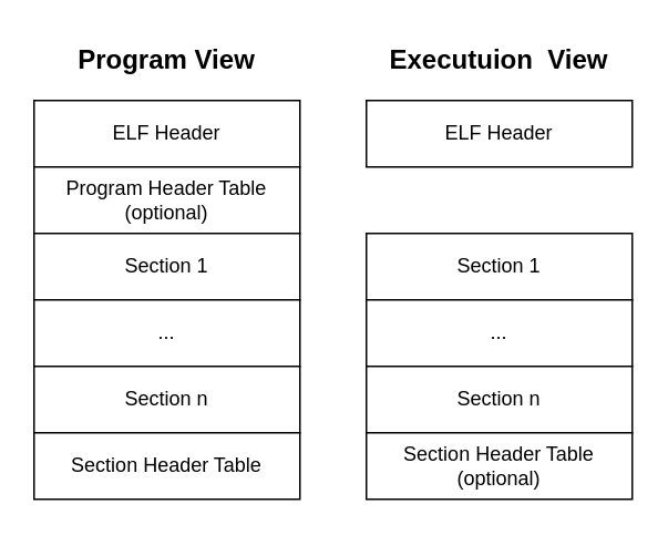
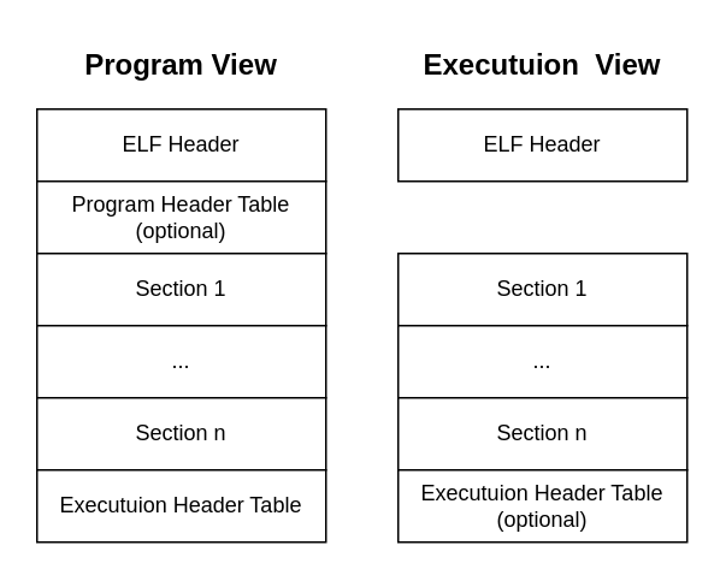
- <mxCell id="7" value="Section Header Table" style="rounded=0;whiteSpace=wrap;html=1;" vertex="1" parent="1"><mxGeometry x="20" y="260" width="160" height="40" as="geometry" /></mxCell>
+ <mxCell id="7" value="Executuion Header Table" style="rounded=0;whiteSpace=wrap;html=1;" vertex="1" parent="1"><mxGeometry x="20" y="260" width="160" height="40" as="geometry" /></mxCell>
- <mxCell id="13" value="Section Header Table&lt;br&gt;(optional)" style="rounded=0;whiteSpace=wrap;html=1;" vertex="1" parent="1"><mxGeometry x="220" y="260" width="160" height="40" as="geometry" /></mxCell>
+ <mxCell id="13" value="Executuion Header Table&lt;br&gt;(optional)" style="rounded=0;whiteSpace=wrap;html=1;" vertex="1" parent="1"><mxGeometry x="220" y="260" width="160" height="40" as="geometry" /></mxCell>
